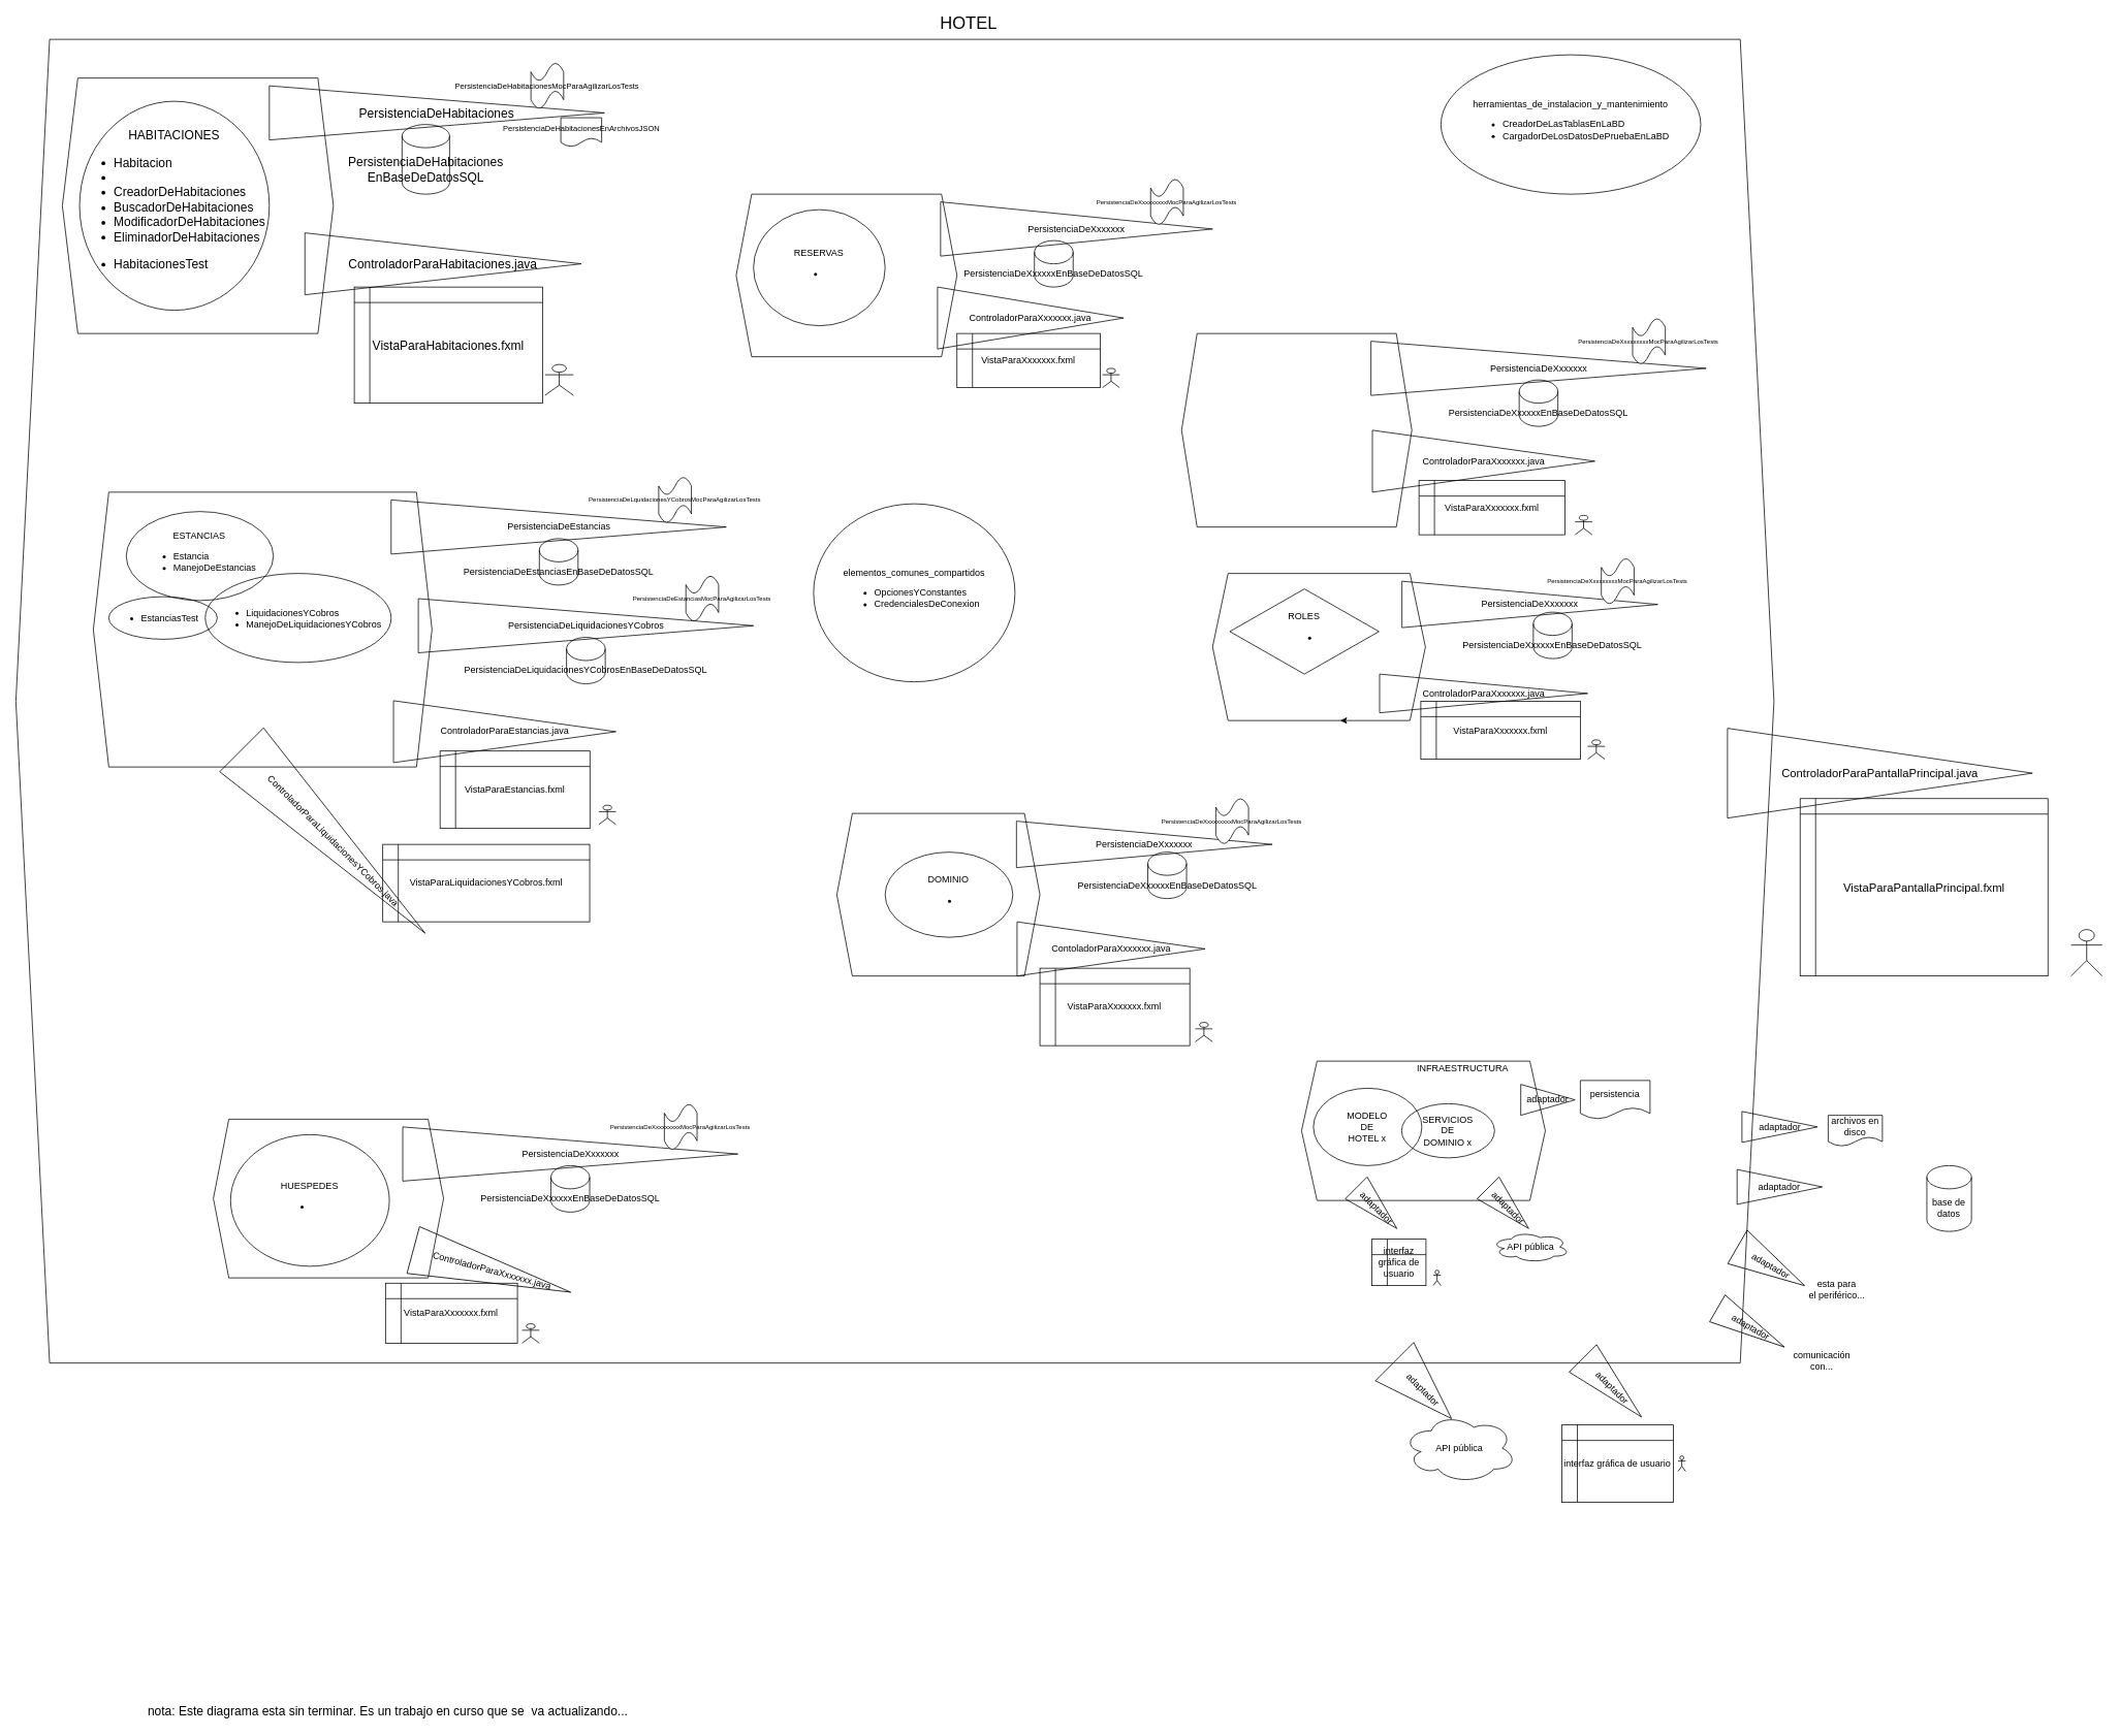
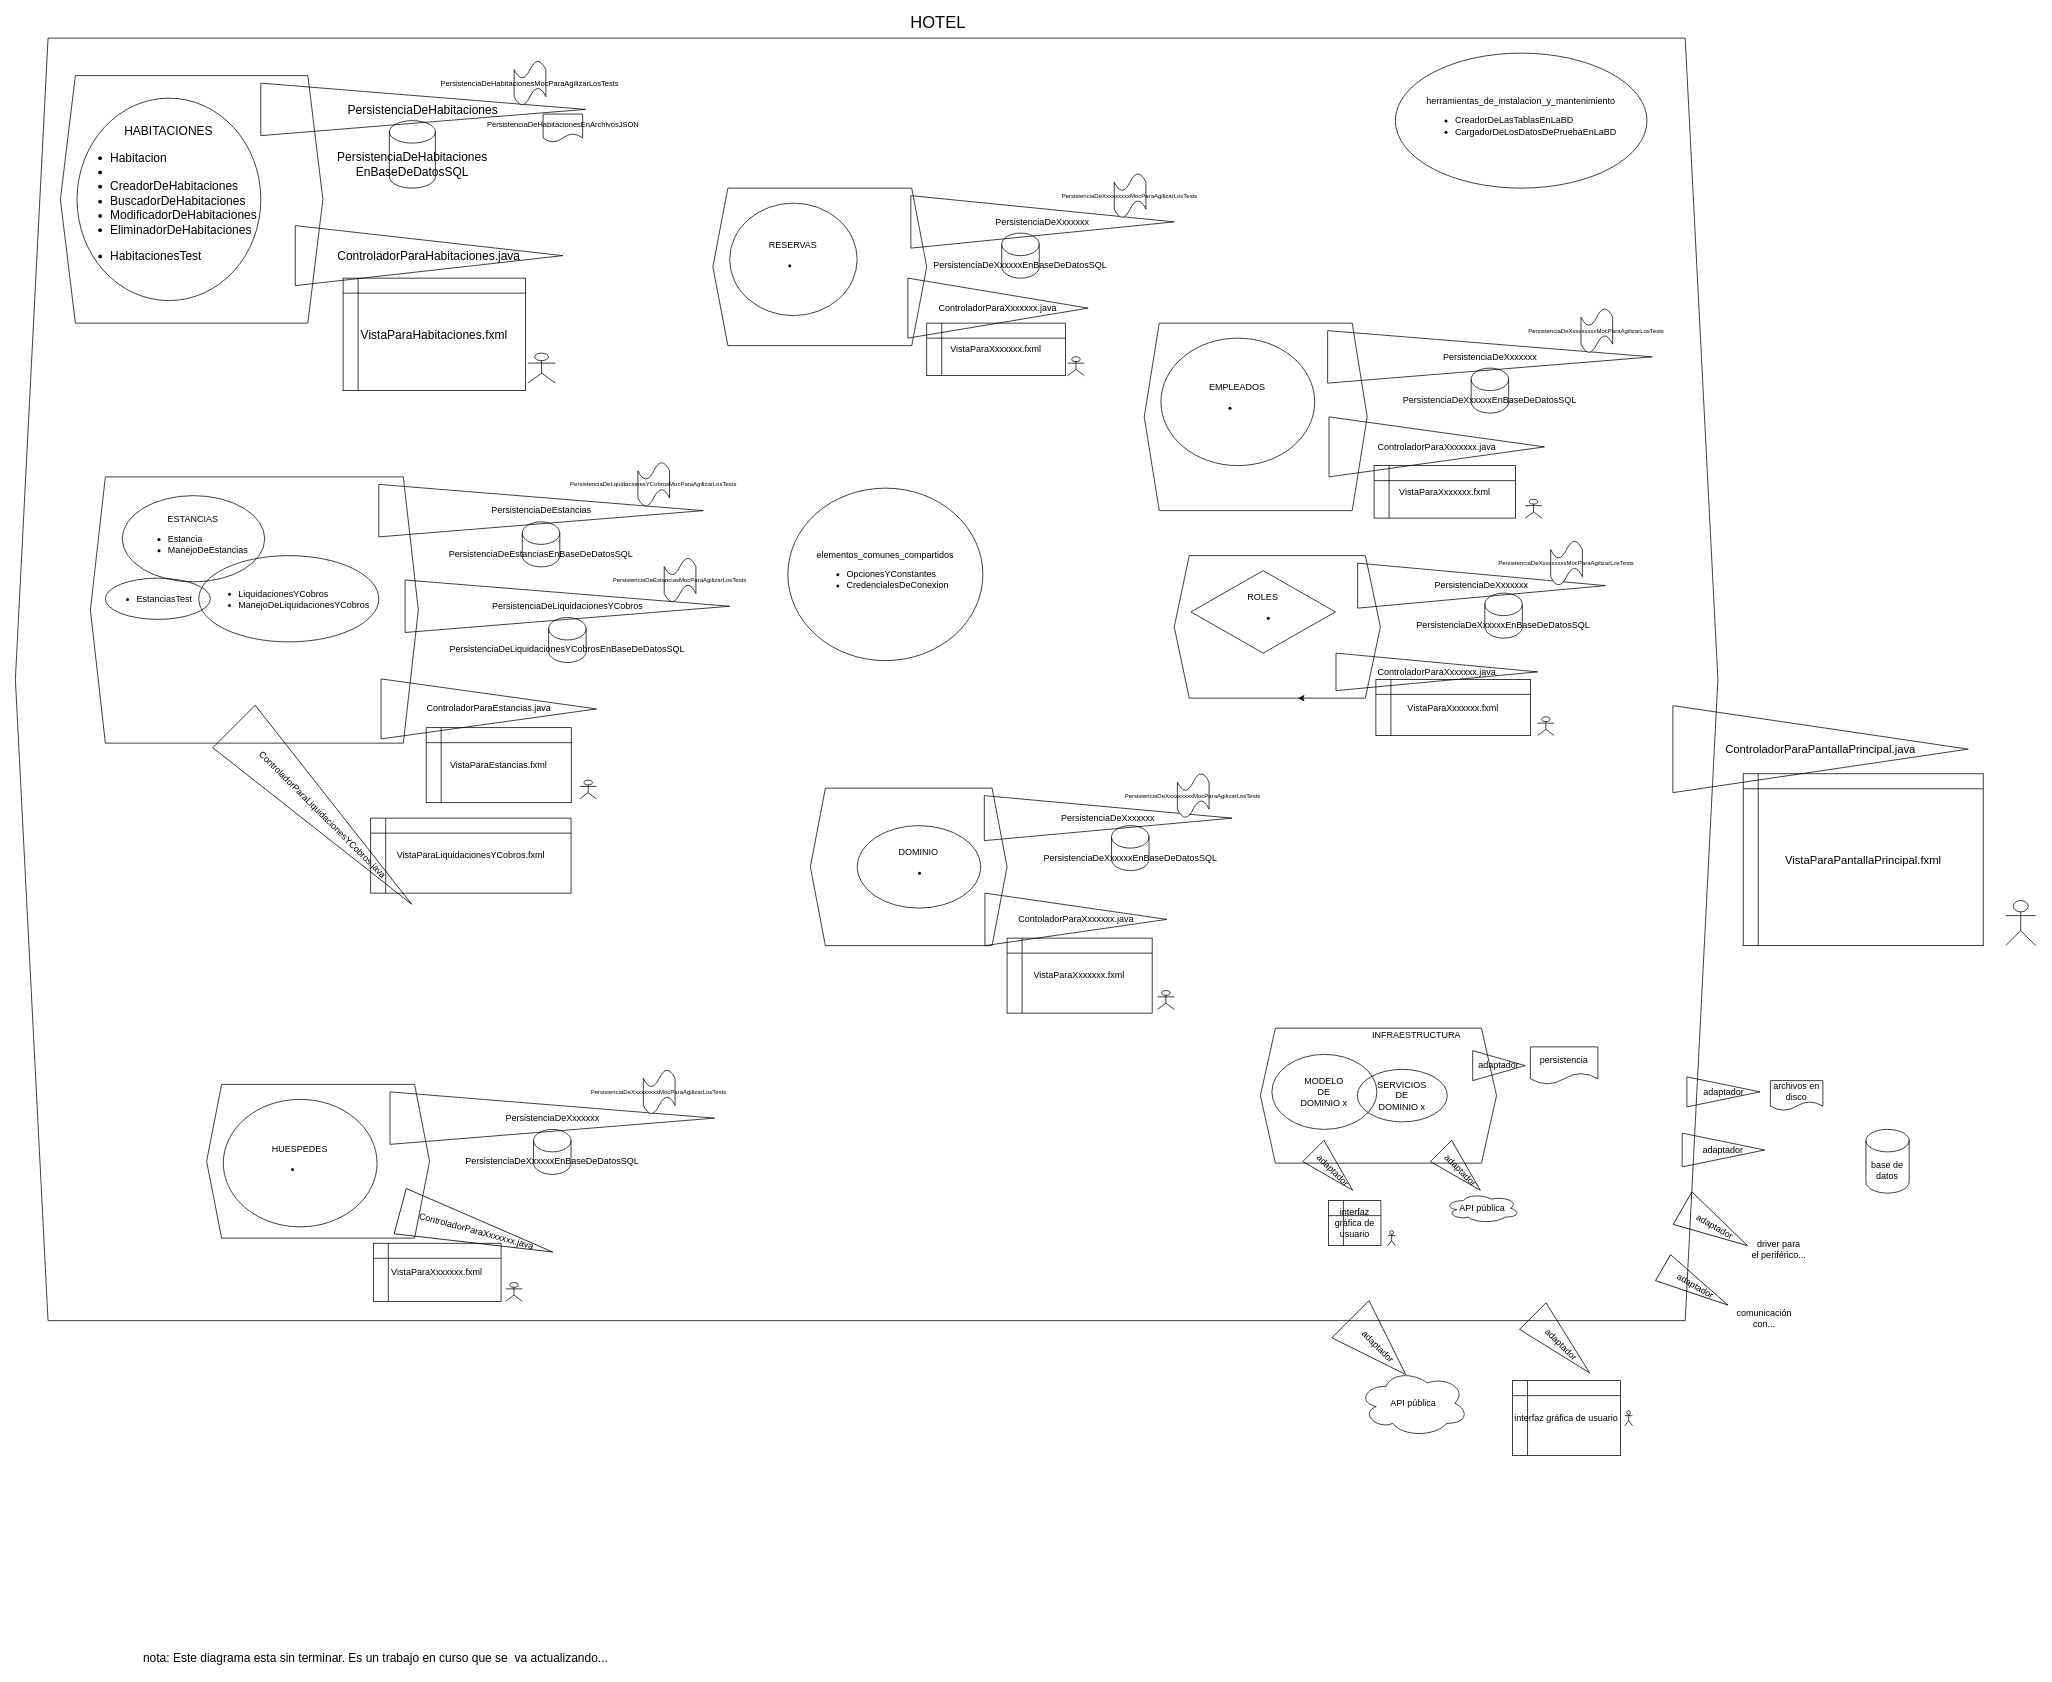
+ <mxCell id="42" value="EMPLEADOS&lt;br&gt;&lt;ul&gt;&lt;li style=&quot;text-align: left&quot;&gt;&lt;br&gt;&lt;/li&gt;&lt;/ul&gt;" style="ellipse;whiteSpace=wrap;html=1;fillColor=none;align=center;" parent="1" vertex="1"><mxGeometry x="1547.4" y="450" width="205.03" height="170" as="geometry" /></mxCell>
- <mxCell id="19" value="MODELO&lt;br&gt;DE&lt;br&gt;HOTEL x" style="ellipse;whiteSpace=wrap;html=1;fillColor=none;" parent="1" vertex="1"><mxGeometry x="1695.36" y="1405" width="140" height="100" as="geometry" /></mxCell>
+ <mxCell id="19" value="MODELO&lt;br&gt;DE&lt;br&gt;DOMINIO x" style="ellipse;whiteSpace=wrap;html=1;fillColor=none;" parent="1" vertex="1"><mxGeometry x="1695.36" y="1405" width="140" height="100" as="geometry" /></mxCell>
- <mxCell id="18" value="esta para&lt;br&gt;el periférico..." style="text;html=1;strokeColor=none;fillColor=none;align=center;verticalAlign=middle;whiteSpace=wrap;rounded=0;" parent="1" vertex="1"><mxGeometry x="2330.72" y="1660" width="81" height="10" as="geometry" /></mxCell>
+ <mxCell id="18" value="driver para&lt;br&gt;el periférico..." style="text;html=1;strokeColor=none;fillColor=none;align=center;verticalAlign=middle;whiteSpace=wrap;rounded=0;" parent="1" vertex="1"><mxGeometry x="2330.72" y="1660" width="81" height="10" as="geometry" /></mxCell>
